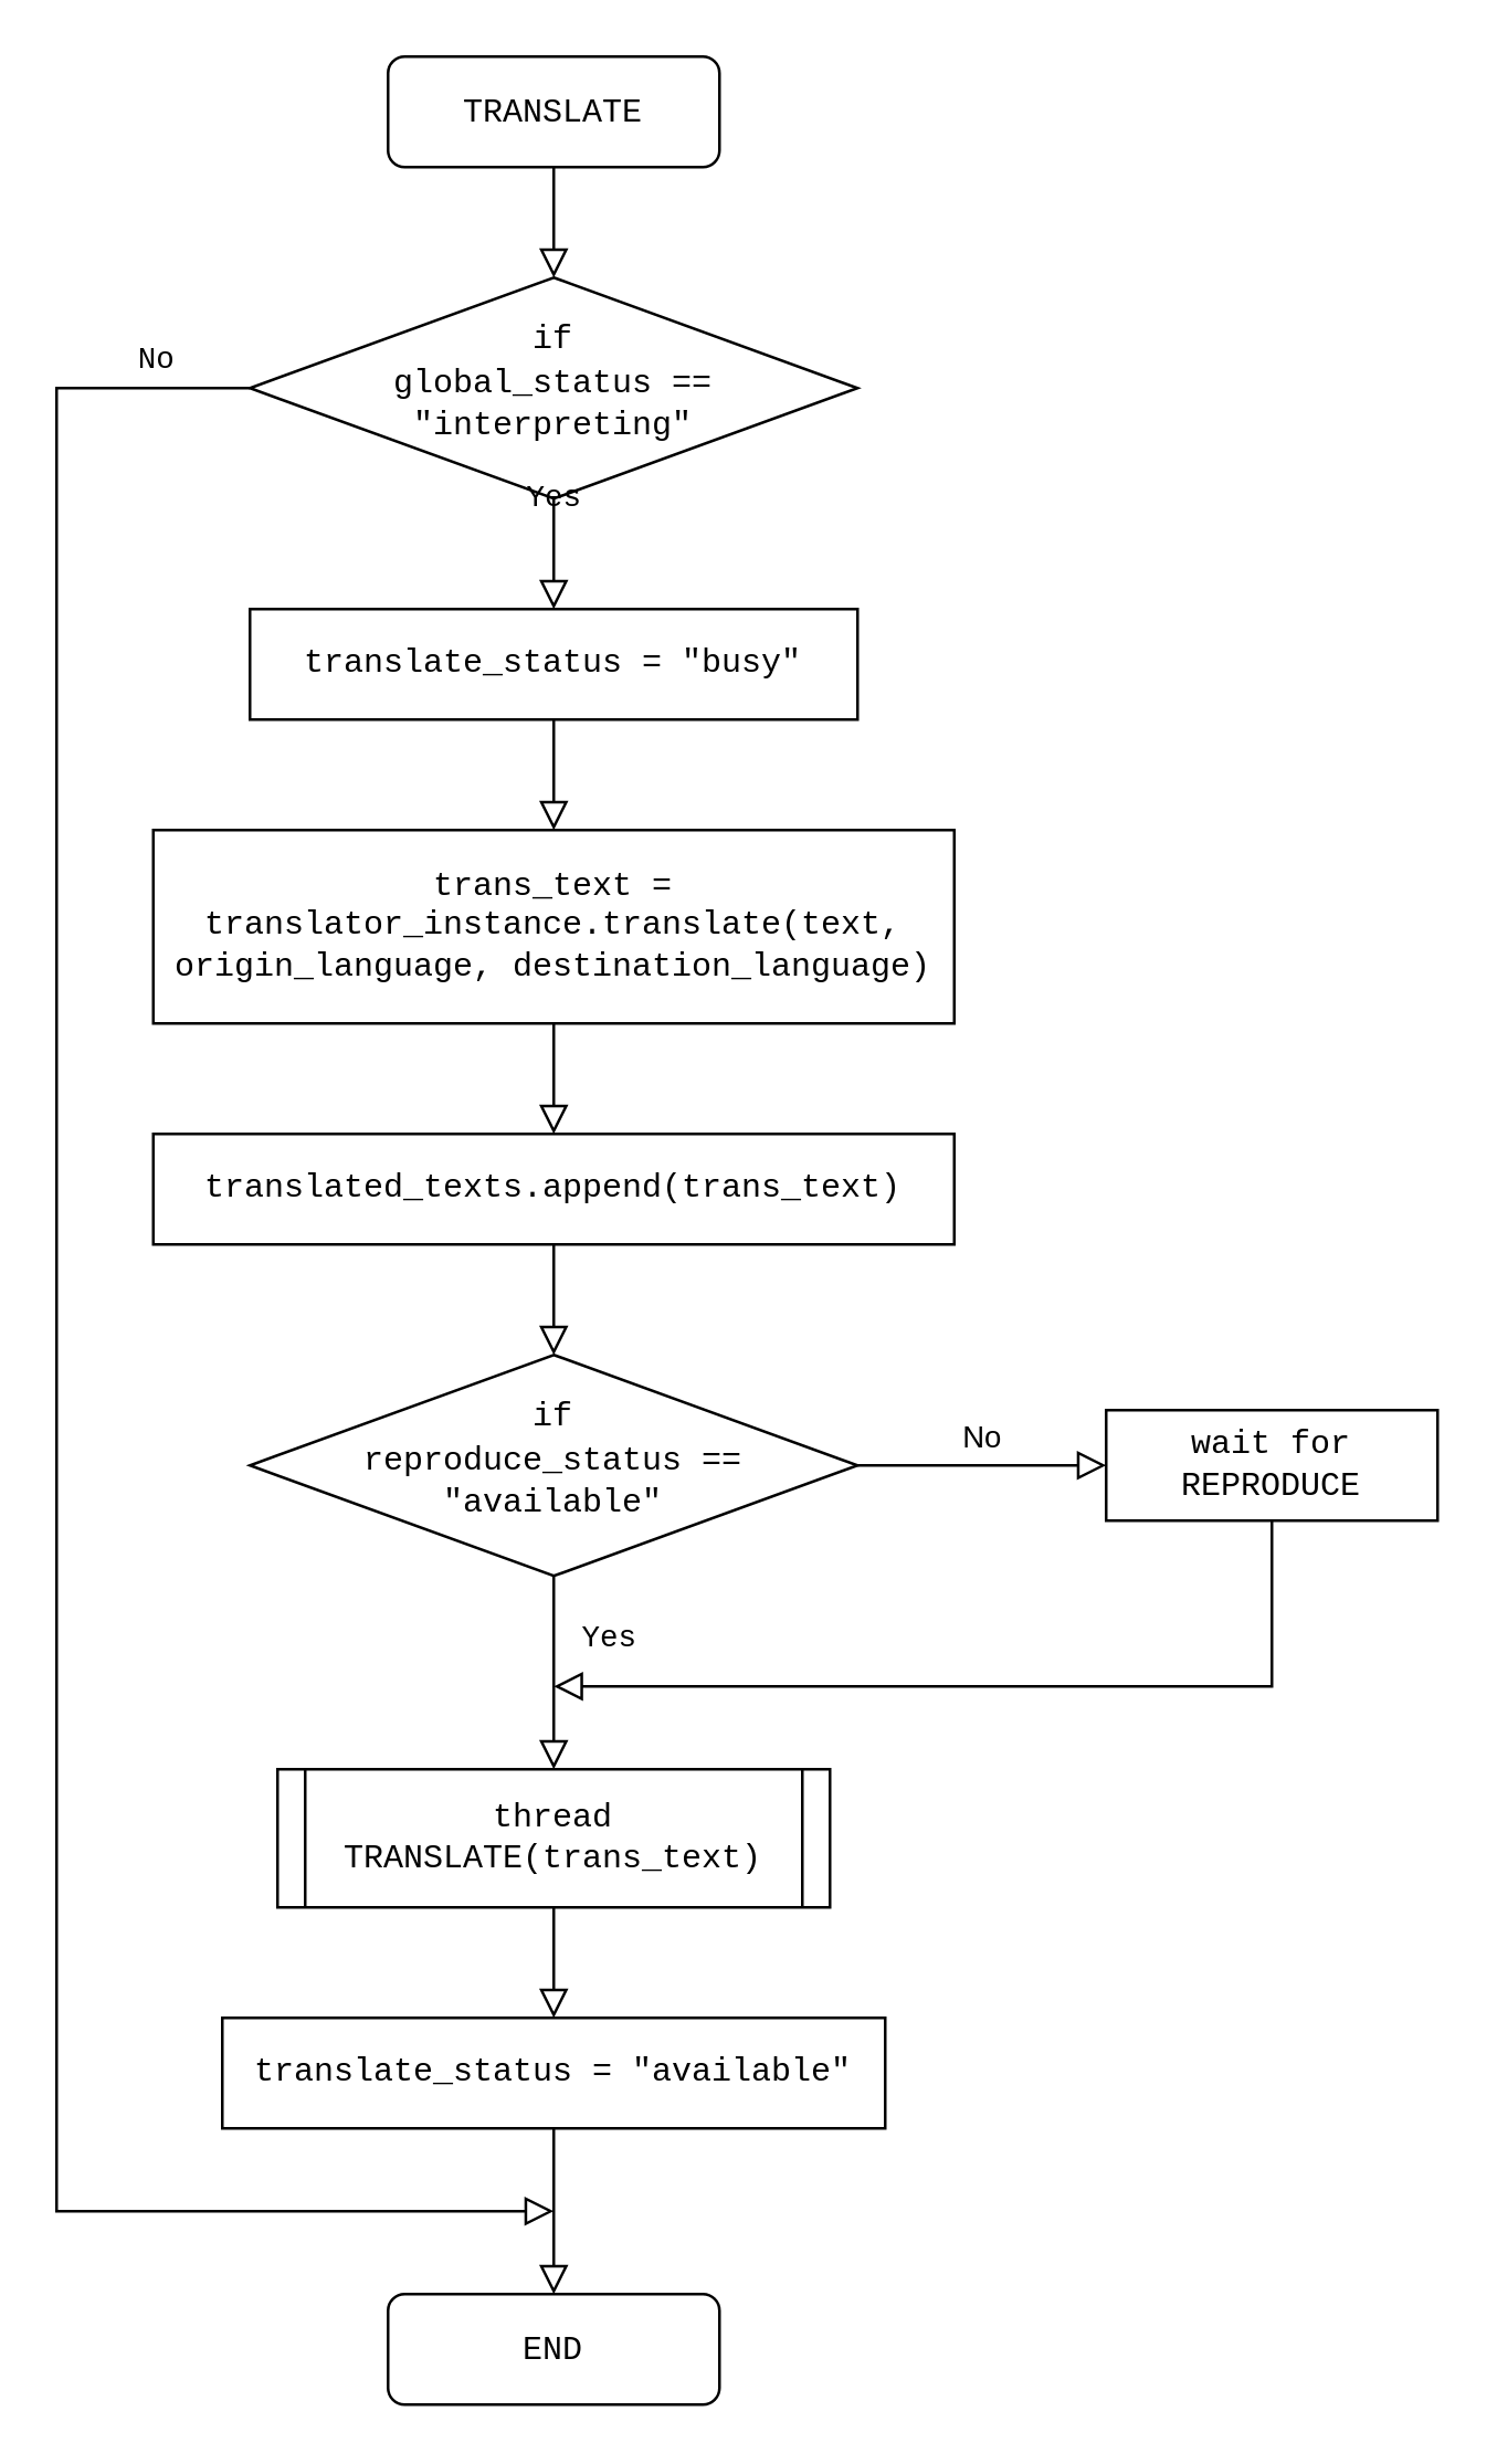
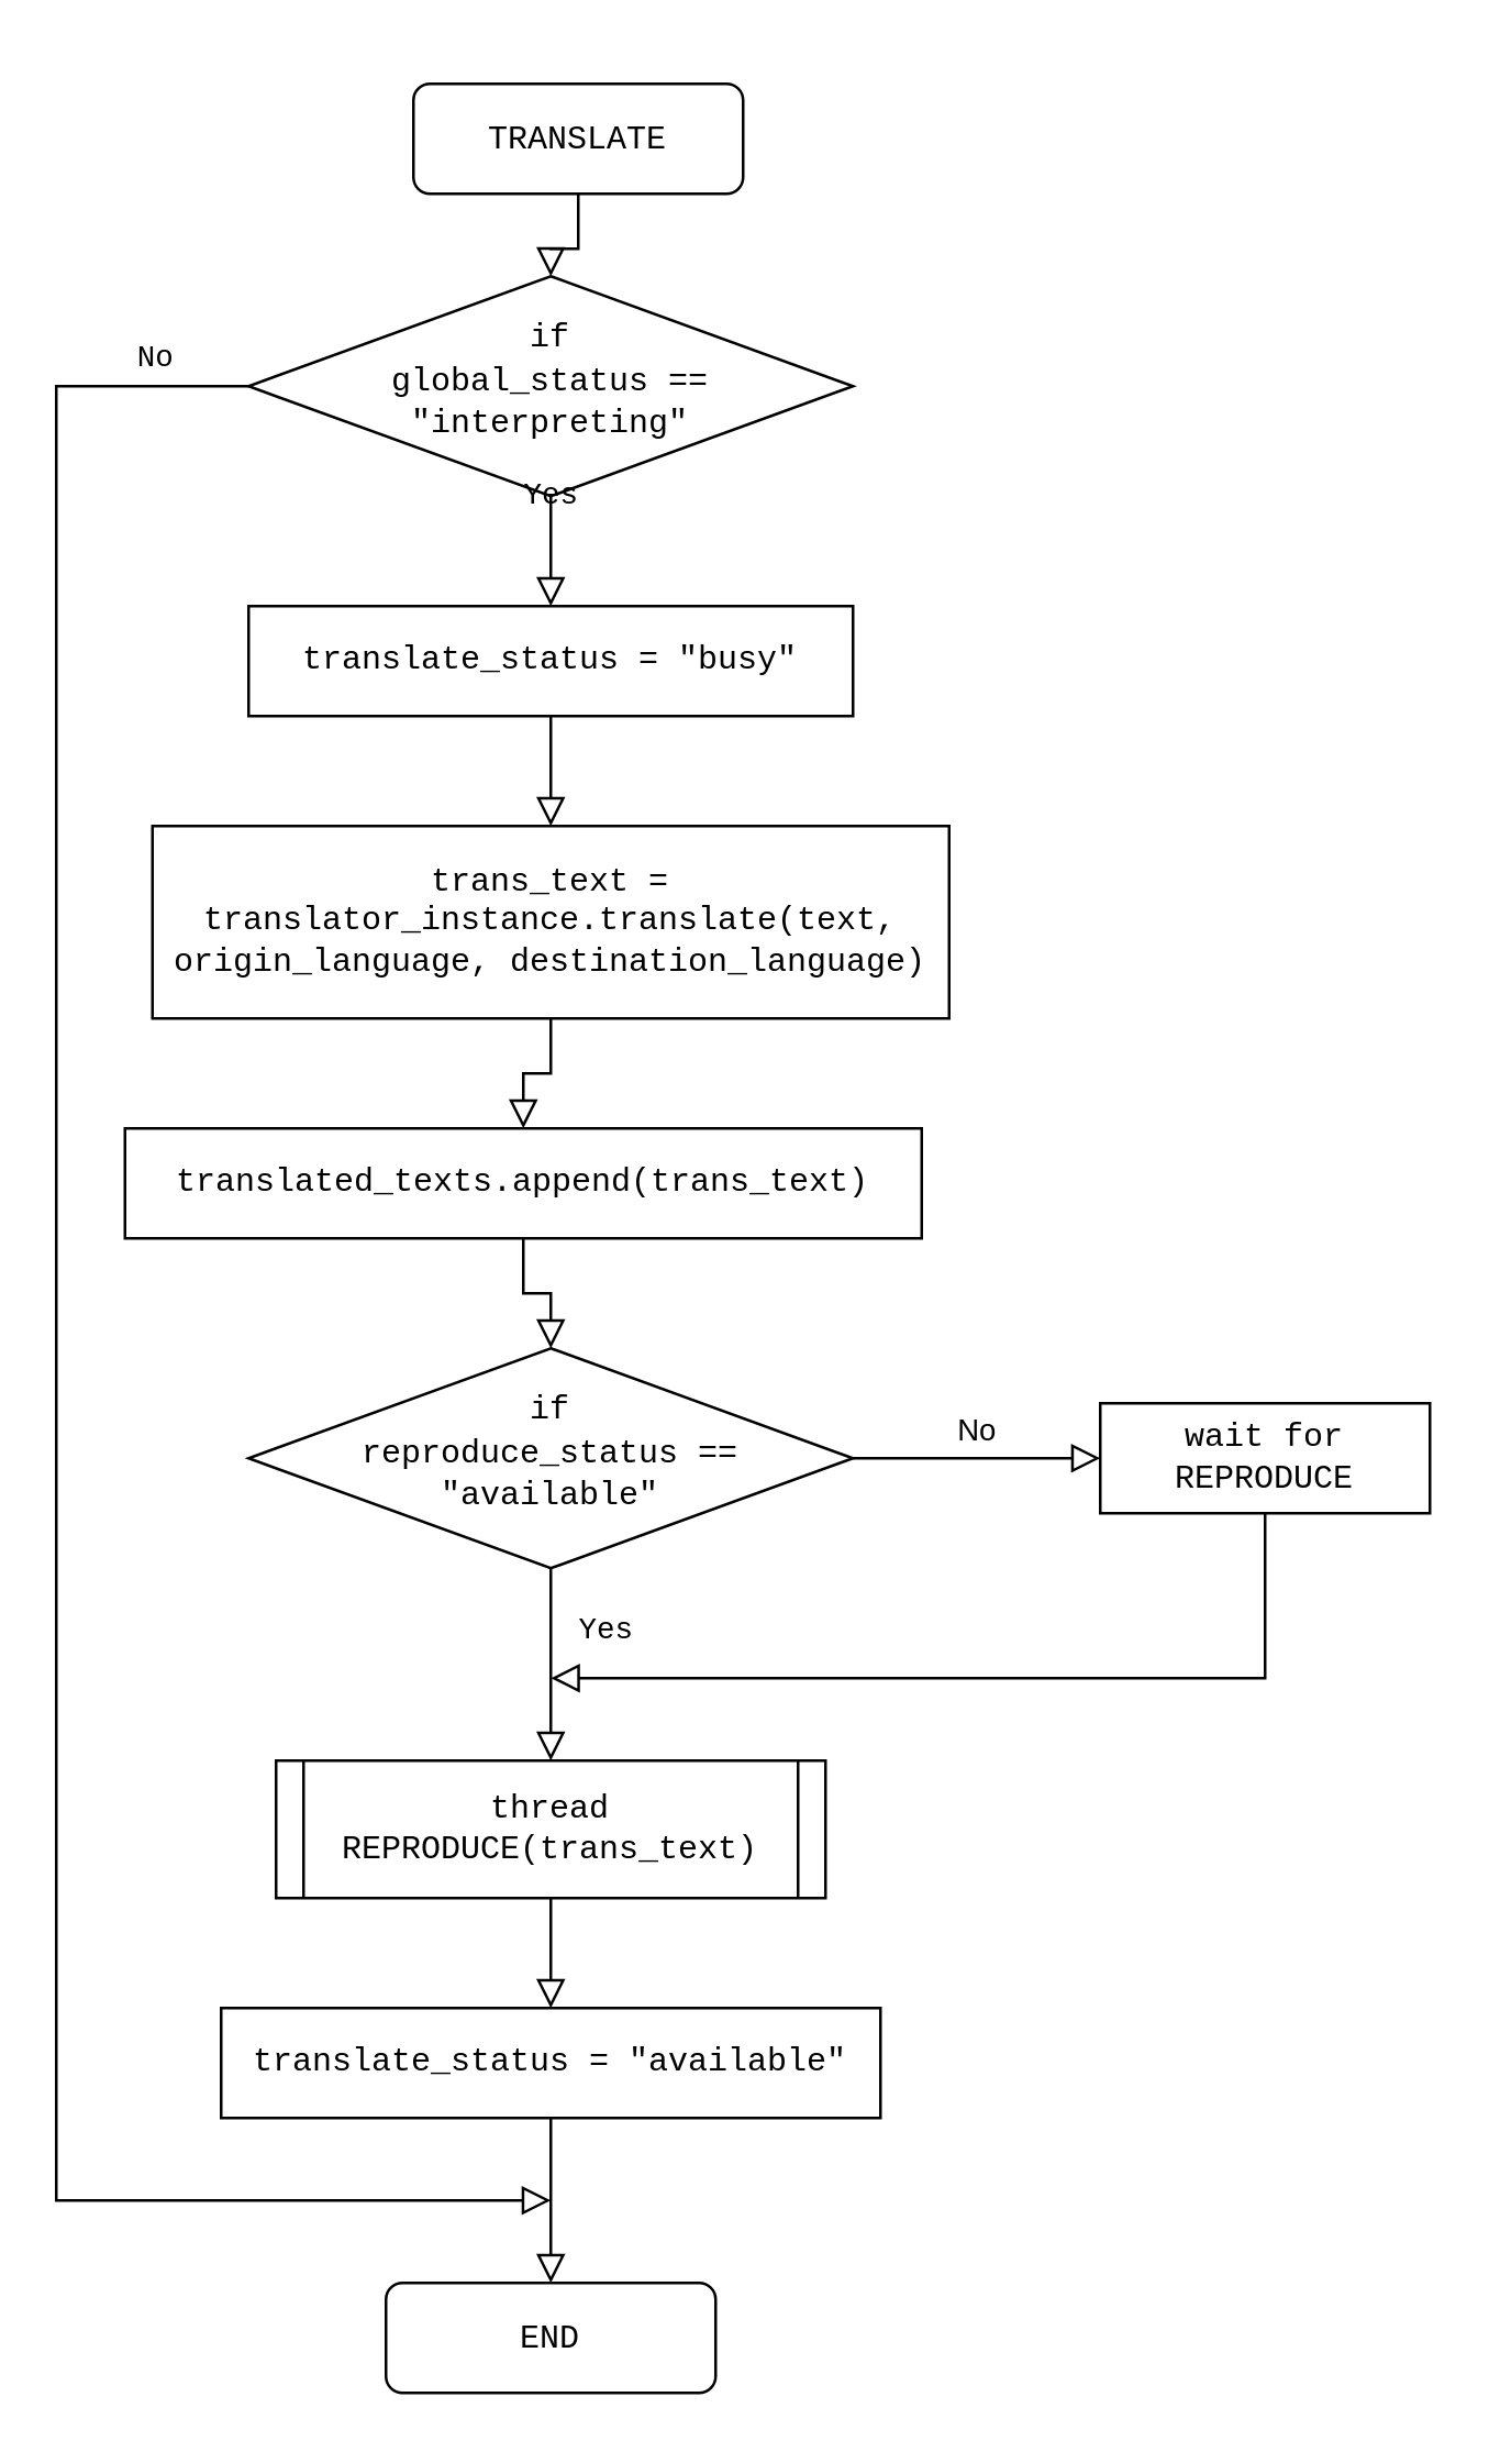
- <mxCell id="3" value="&lt;font face=&quot;Courier New&quot;&gt;TRANSLATE&lt;/font&gt;" style="rounded=1;whiteSpace=wrap;html=1;fontSize=12;glass=0;strokeWidth=1;shadow=0;" parent="1" vertex="1"><mxGeometry x="140" y="20" width="120" height="40" as="geometry" /></mxCell>
+ <mxCell id="3" value="&lt;font face=&quot;Courier New&quot;&gt;TRANSLATE&lt;/font&gt;" style="rounded=1;whiteSpace=wrap;html=1;fontSize=12;glass=0;strokeWidth=1;shadow=0;" parent="1" vertex="1"><mxGeometry x="150" y="30" width="120" height="40" as="geometry" /></mxCell>
- <mxCell id="20" value="translated_texts.append(trans_text)" style="rounded=0;whiteSpace=wrap;html=1;fontFamily=Courier New;" parent="1" vertex="1"><mxGeometry x="55" y="410" width="290" height="40" as="geometry" /></mxCell>
+ <mxCell id="20" value="translated_texts.append(trans_text)" style="rounded=0;whiteSpace=wrap;html=1;fontFamily=Courier New;" parent="1" vertex="1"><mxGeometry x="45" y="410" width="290" height="40" as="geometry" /></mxCell>
- <mxCell id="15" value="thread TRANSLATE(trans_text)" style="shape=process;whiteSpace=wrap;html=1;backgroundOutline=1;fontFamily=Courier New;size=0.05;" parent="1" vertex="1"><mxGeometry x="100" y="640" width="200" height="50" as="geometry" /></mxCell>
+ <mxCell id="15" value="thread REPRODUCE(trans_text)" style="shape=process;whiteSpace=wrap;html=1;backgroundOutline=1;fontFamily=Courier New;size=0.05;" parent="1" vertex="1"><mxGeometry x="100" y="640" width="200" height="50" as="geometry" /></mxCell>
